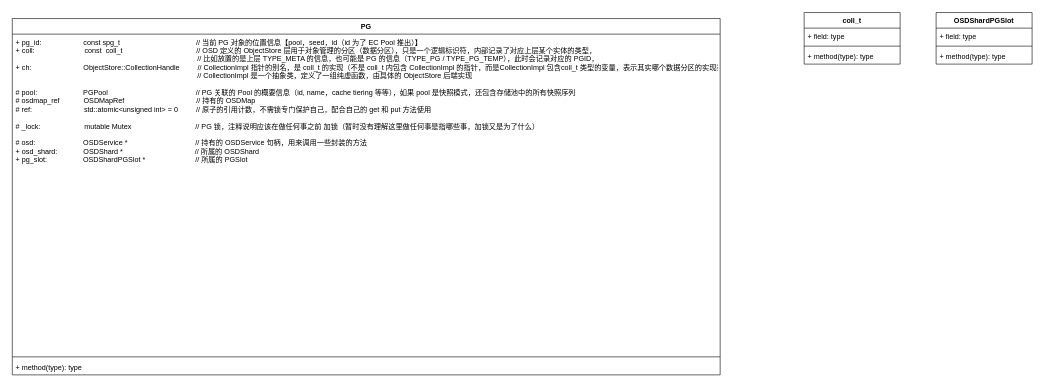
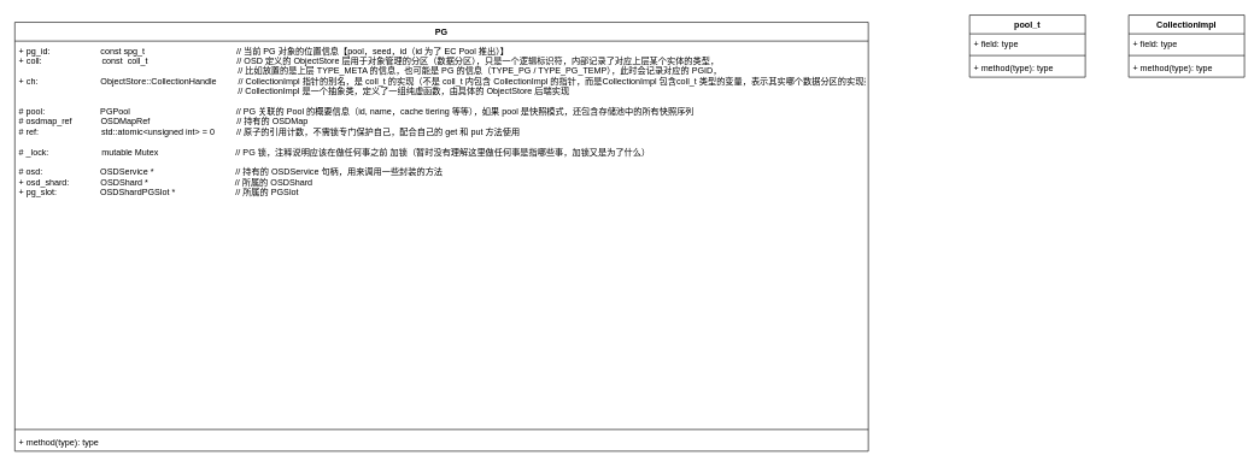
- <mxCell id="6" value="coll_t" style="swimlane;fontStyle=1;align=center;verticalAlign=top;childLayout=stackLayout;horizontal=1;startSize=26;horizontalStack=0;resizeParent=1;resizeParentMax=0;resizeLast=0;collapsible=1;marginBottom=0;" parent="1" vertex="1"><mxGeometry x="1340" y="20" width="160" height="86" as="geometry" /></mxCell>
+ <mxCell id="6" value="pool_t" style="swimlane;fontStyle=1;align=center;verticalAlign=top;childLayout=stackLayout;horizontal=1;startSize=26;horizontalStack=0;resizeParent=1;resizeParentMax=0;resizeLast=0;collapsible=1;marginBottom=0;" parent="1" vertex="1"><mxGeometry x="1340" y="20" width="160" height="86" as="geometry" /></mxCell>
- <mxCell id="10" value="OSDShardPGSlot" style="swimlane;fontStyle=1;align=center;verticalAlign=top;childLayout=stackLayout;horizontal=1;startSize=26;horizontalStack=0;resizeParent=1;resizeParentMax=0;resizeLast=0;collapsible=1;marginBottom=0;" parent="1" vertex="1"><mxGeometry x="1560" y="20" width="160" height="86" as="geometry" /></mxCell>
+ <mxCell id="10" value="CollectionImpl" style="swimlane;fontStyle=1;align=center;verticalAlign=top;childLayout=stackLayout;horizontal=1;startSize=26;horizontalStack=0;resizeParent=1;resizeParentMax=0;resizeLast=0;collapsible=1;marginBottom=0;" parent="1" vertex="1"><mxGeometry x="1560" y="20" width="160" height="86" as="geometry" /></mxCell>
